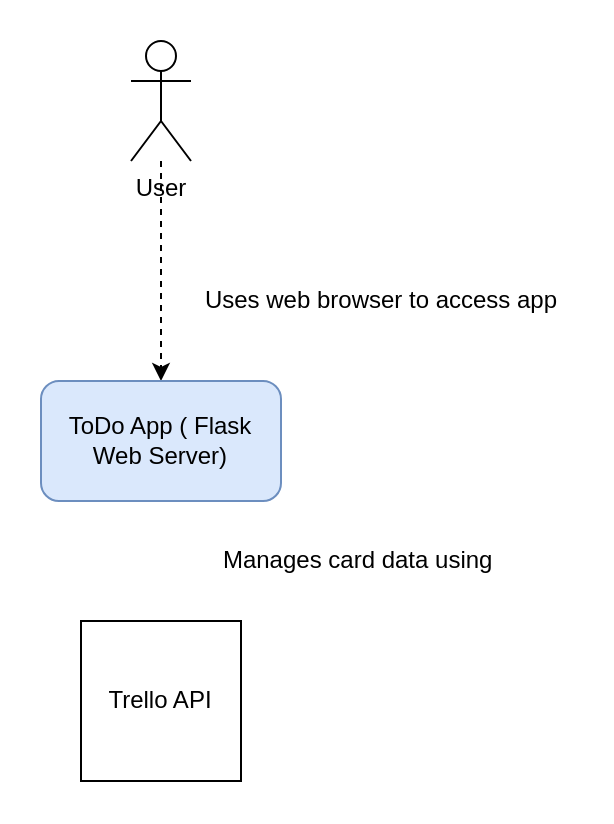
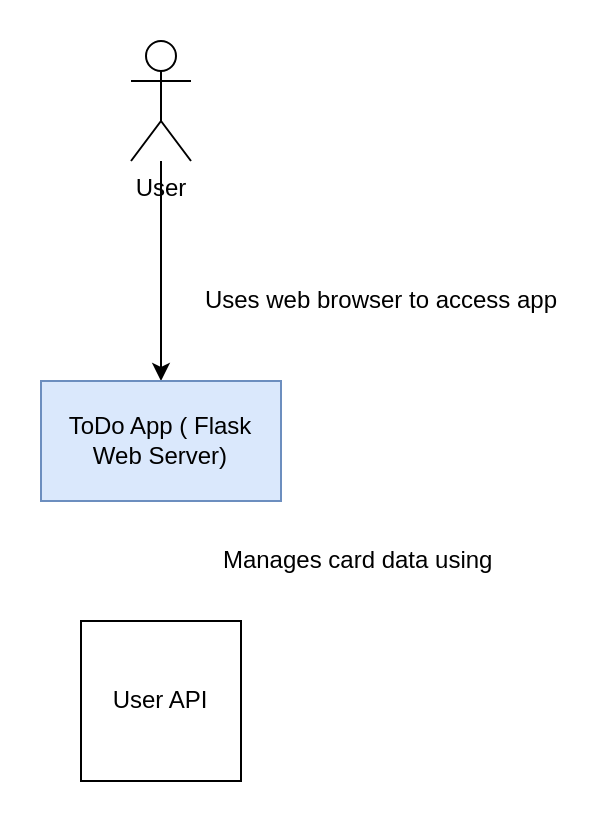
- <mxCell id="2" value="" style="edgeStyle=orthogonalEdgeStyle;rounded=0;orthogonalLoop=1;jettySize=auto;html=1;dashed=1;" edge="1" parent="1" source="3" target="4"><mxGeometry relative="1" as="geometry" /></mxCell>
+ <mxCell id="2" value="" style="edgeStyle=orthogonalEdgeStyle;rounded=0;orthogonalLoop=1;jettySize=auto;html=1;" edge="1" parent="1" source="3" target="4"><mxGeometry relative="1" as="geometry" /></mxCell>
- <mxCell id="4" value="ToDo App ( Flask Web Server)" style="whiteSpace=wrap;html=1;fillColor=#dae8fc;strokeColor=#6c8ebf;rounded=1;" vertex="1" parent="1"><mxGeometry x="20" y="190" width="120" height="60" as="geometry" /></mxCell>
+ <mxCell id="4" value="ToDo App ( Flask Web Server)" style="rounded=0;whiteSpace=wrap;html=1;fillColor=#dae8fc;strokeColor=#6c8ebf;" vertex="1" parent="1"><mxGeometry x="20" y="190" width="120" height="60" as="geometry" /></mxCell>
- <mxCell id="5" value="Trello API" style="whiteSpace=wrap;html=1;aspect=fixed;" vertex="1" parent="1"><mxGeometry x="40" y="310" width="80" height="80" as="geometry" /></mxCell>
+ <mxCell id="5" value="User API" style="whiteSpace=wrap;html=1;aspect=fixed;" vertex="1" parent="1"><mxGeometry x="40" y="310" width="80" height="80" as="geometry" /></mxCell>
